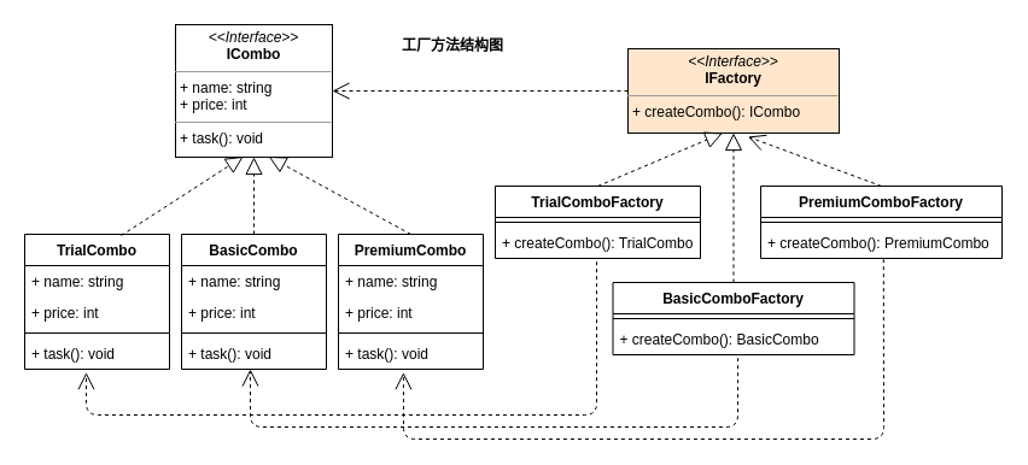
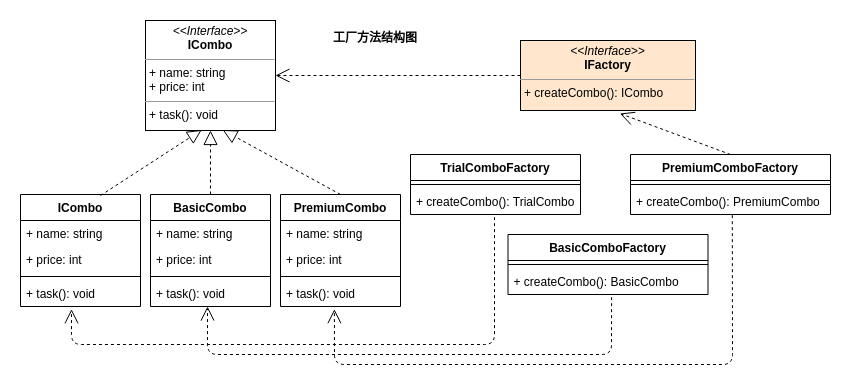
- <mxCell id="35" value="" style="endArrow=block;dashed=1;endFill=0;endSize=12;html=1;exitX=0.5;exitY=0;exitDx=0;exitDy=0;entryX=0.448;entryY=1;entryDx=0;entryDy=0;entryPerimeter=0;" edge="1" parent="1" source="24" target="23"><mxGeometry width="160" relative="1" as="geometry"><mxPoint x="630" y="244" as="sourcePoint" /><mxPoint x="600" y="114" as="targetPoint" /></mxGeometry></mxCell>
- <mxCell id="34" value="" style="endArrow=block;dashed=1;endFill=0;endSize=12;html=1;exitX=0.5;exitY=0;exitDx=0;exitDy=0;entryX=0.5;entryY=1;entryDx=0;entryDy=0;" edge="1" parent="1" source="27" target="23"><mxGeometry width="160" relative="1" as="geometry"><mxPoint x="740" y="164" as="sourcePoint" /><mxPoint x="608" y="114" as="targetPoint" /></mxGeometry></mxCell>
- <mxCell id="2" value="TrialCombo" style="swimlane;fontStyle=1;align=center;verticalAlign=top;childLayout=stackLayout;horizontal=1;startSize=26;horizontalStack=0;resizeParent=1;resizeParentMax=0;resizeLast=0;collapsible=1;marginBottom=0;" parent="1" vertex="1"><mxGeometry x="20" y="194" width="120" height="112" as="geometry" /></mxCell>
+ <mxCell id="2" value="ICombo" style="swimlane;fontStyle=1;align=center;verticalAlign=top;childLayout=stackLayout;horizontal=1;startSize=26;horizontalStack=0;resizeParent=1;resizeParentMax=0;resizeLast=0;collapsible=1;marginBottom=0;" parent="1" vertex="1"><mxGeometry x="20" y="194" width="120" height="112" as="geometry" /></mxCell>
